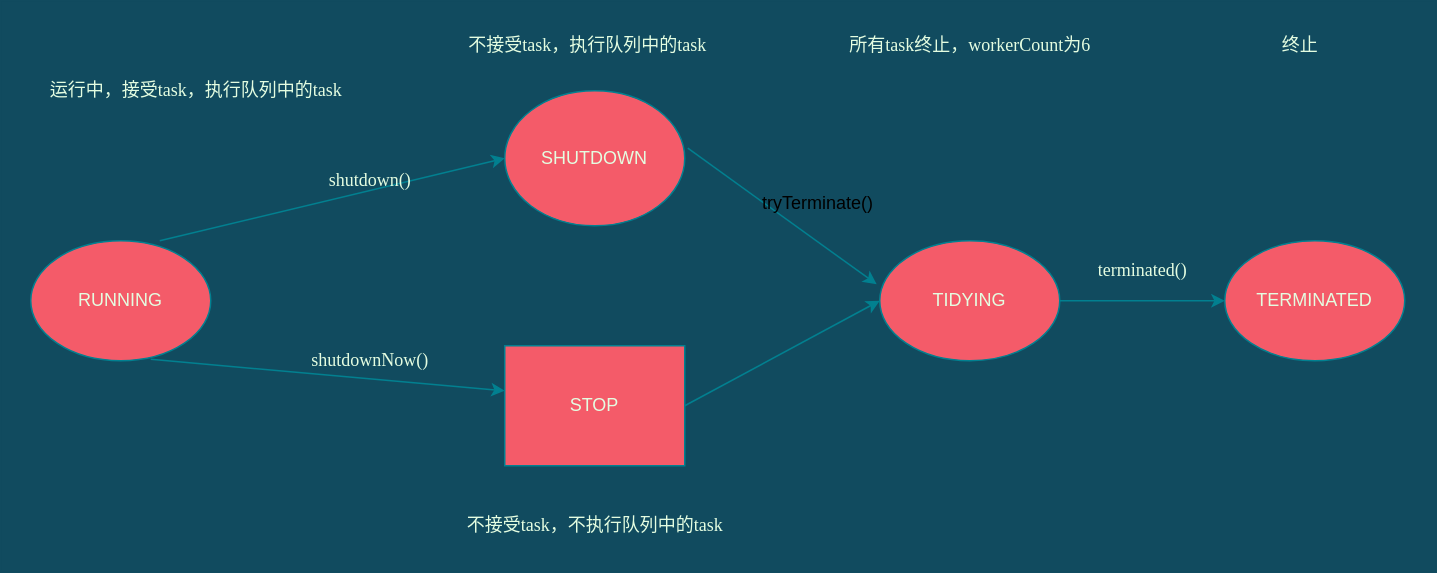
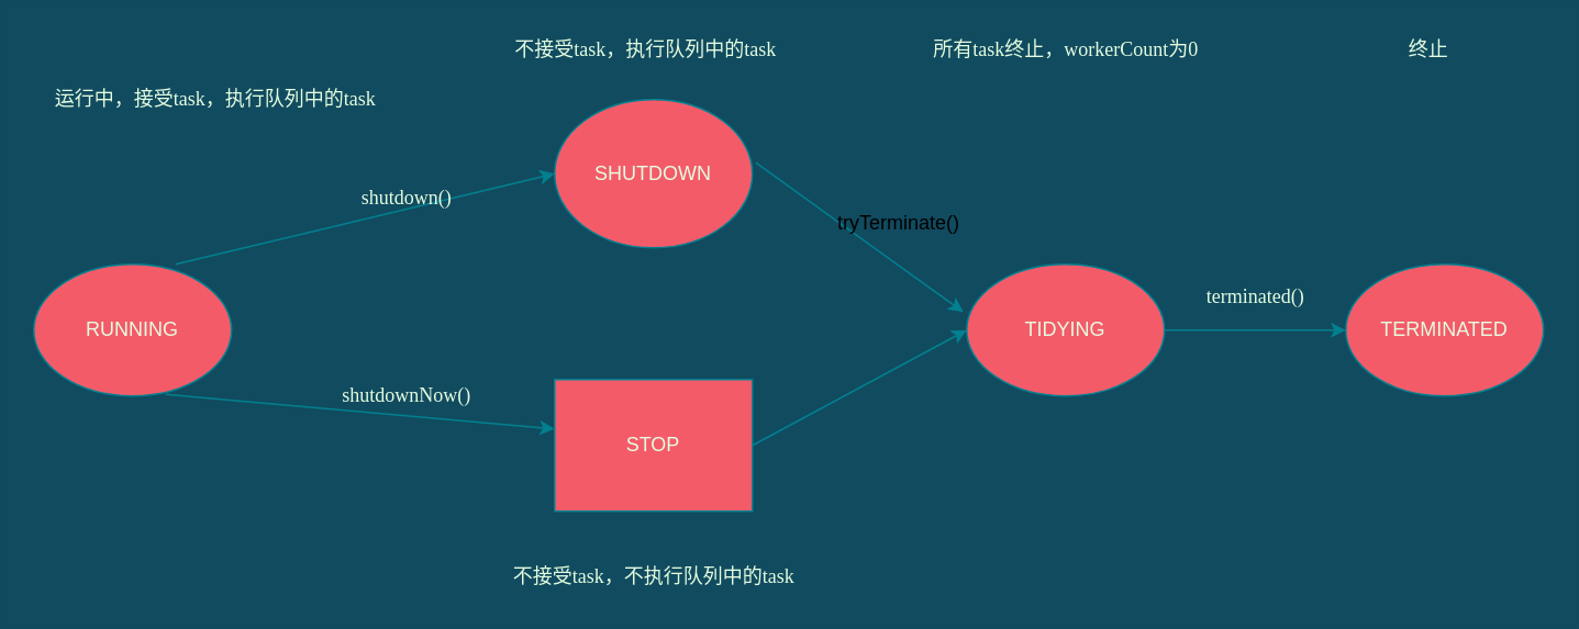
- <mxCell id="17" value="所有task终止，workerCount为6" style="text;html=1;resizable=0;autosize=1;align=center;verticalAlign=middle;points=[];fillColor=none;strokeColor=none;fontFamily=Verdana;fontColor=#E4FDE1;" parent="1" vertex="1"><mxGeometry x="546" y="20" width="200" height="20" as="geometry" /></mxCell>
+ <mxCell id="17" value="所有task终止，workerCount为0" style="text;html=1;resizable=0;autosize=1;align=center;verticalAlign=middle;points=[];fillColor=none;strokeColor=none;fontFamily=Verdana;fontColor=#E4FDE1;" parent="1" vertex="1"><mxGeometry x="546" y="20" width="200" height="20" as="geometry" /></mxCell>
